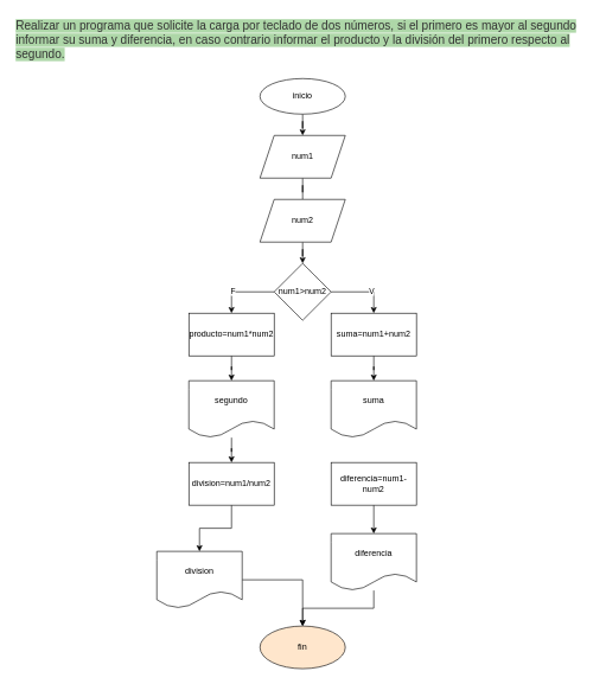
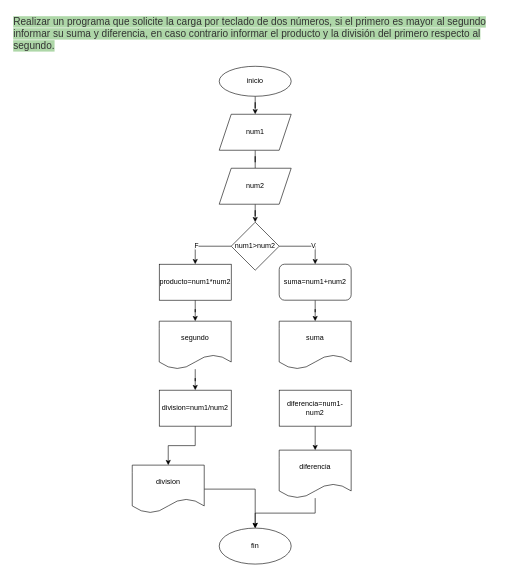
- <mxCell id="15" value="suma=num1+num2" style="rounded=0;whiteSpace=wrap;html=1;" vertex="1" parent="1"><mxGeometry x="465" y="440" width="120" height="60" as="geometry" /></mxCell>
+ <mxCell id="15" value="suma=num1+num2" style="whiteSpace=wrap;html=1;rounded=1;" vertex="1" parent="1"><mxGeometry x="465" y="440" width="120" height="60" as="geometry" /></mxCell>
- <mxCell id="29" value="fin" style="ellipse;whiteSpace=wrap;html=1;fillColor=#ffe6cc;" vertex="1" parent="1"><mxGeometry x="365" y="880" width="120" height="60" as="geometry" /></mxCell>
+ <mxCell id="29" value="fin" style="ellipse;whiteSpace=wrap;html=1;" vertex="1" parent="1"><mxGeometry x="365" y="880" width="120" height="60" as="geometry" /></mxCell>
